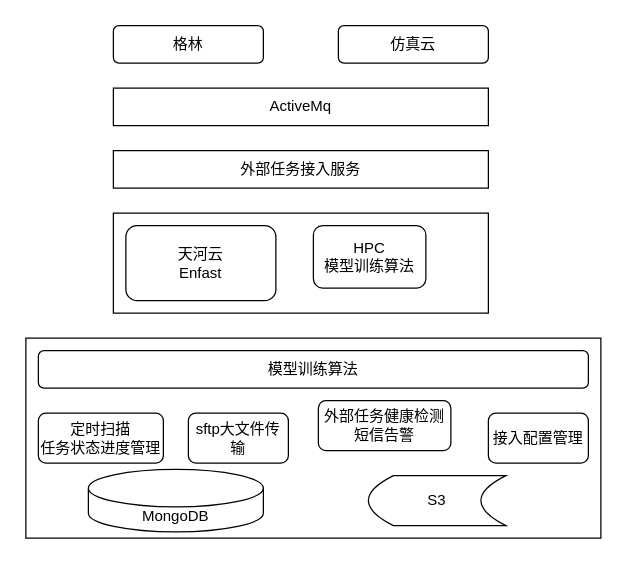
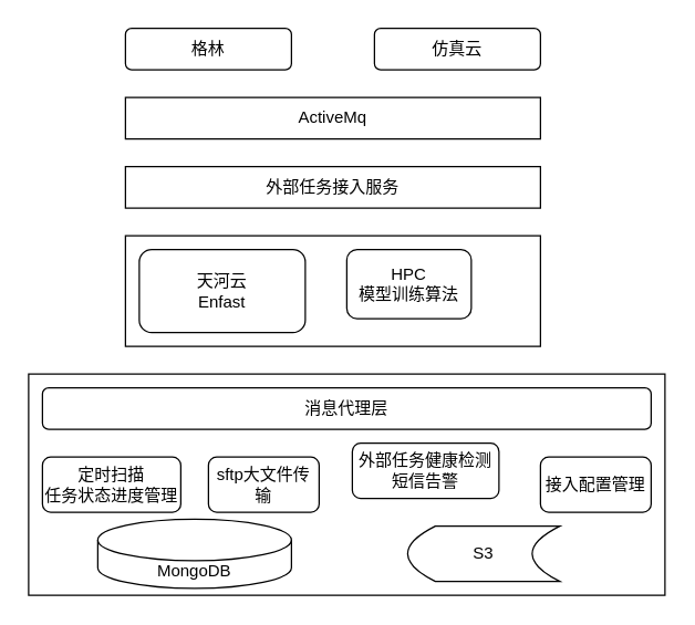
- <mxCell id="10" value="模型训练算法" style="rounded=1;whiteSpace=wrap;html=1;" vertex="1" parent="1"><mxGeometry x="30" y="280" width="440" height="30" as="geometry" /></mxCell>
+ <mxCell id="10" value="消息代理层" style="rounded=1;whiteSpace=wrap;html=1;" vertex="1" parent="1"><mxGeometry x="30" y="280" width="440" height="30" as="geometry" /></mxCell>
